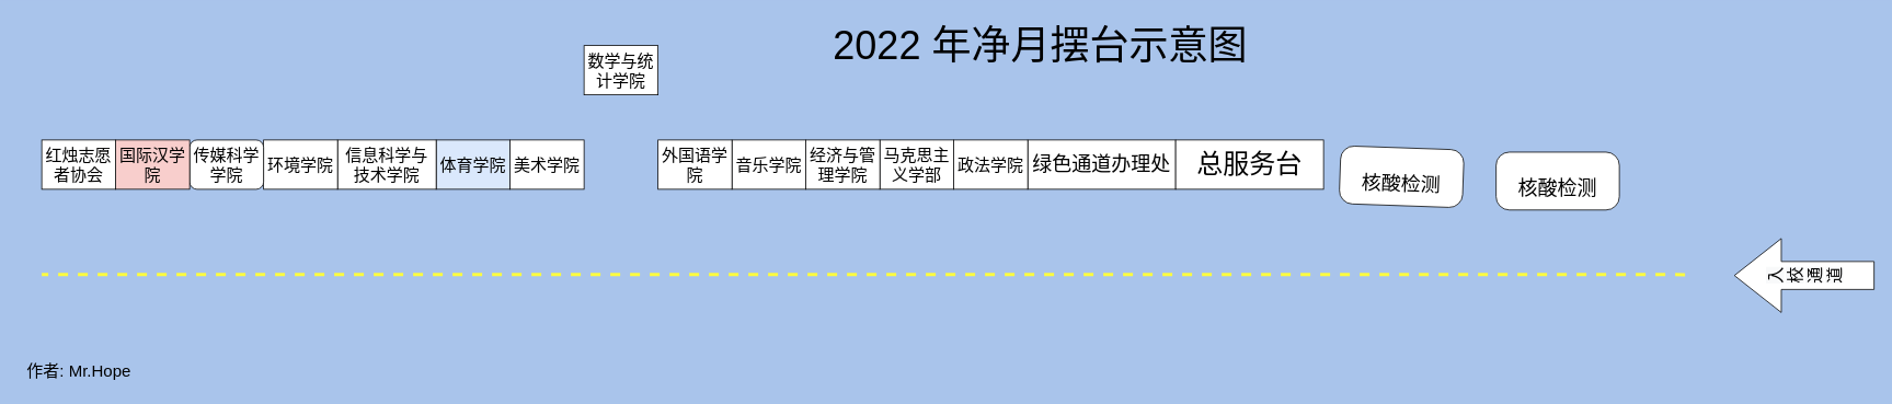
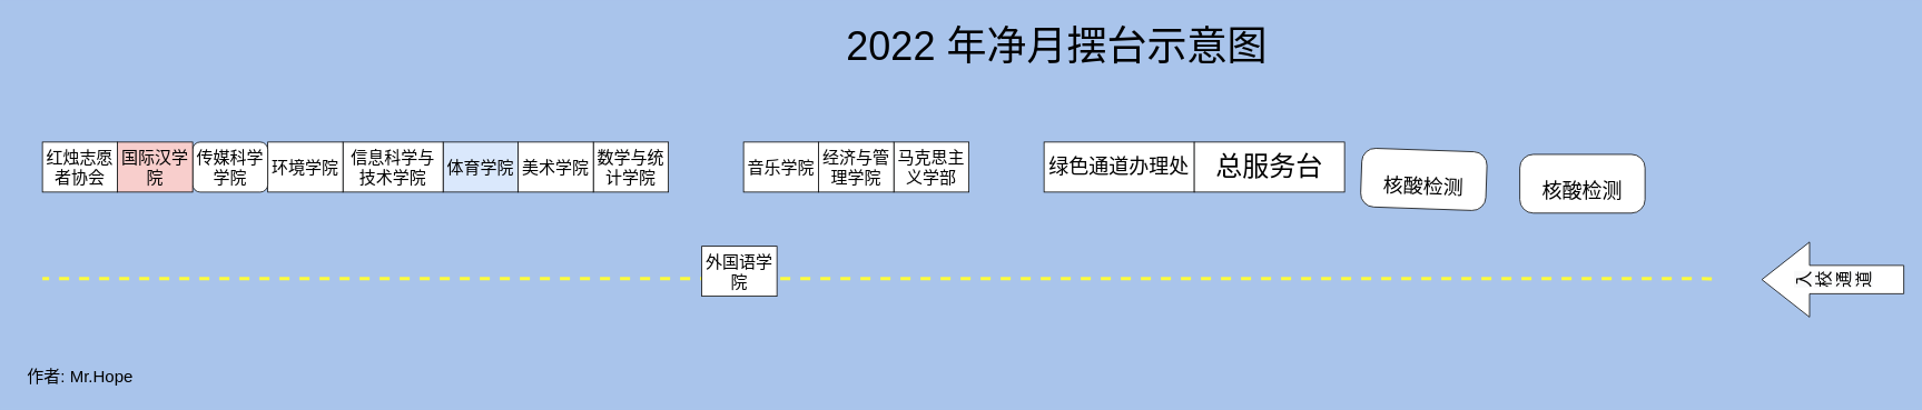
- <mxCell id="15" value="数学与统计学院" style="rounded=0;whiteSpace=wrap;html=1;fontSize=20;" vertex="1" parent="1"><mxGeometry x="710" y="55" width="90" height="60" as="geometry" /></mxCell>
+ <mxCell id="15" value="数学与统计学院" style="rounded=0;whiteSpace=wrap;html=1;fontSize=20;" vertex="1" parent="1"><mxGeometry x="710" y="170" width="90" height="60" as="geometry" /></mxCell>
- <mxCell id="14" value="外国语学院" style="rounded=0;whiteSpace=wrap;html=1;fontSize=20;" vertex="1" parent="1"><mxGeometry x="800" y="170" width="90" height="60" as="geometry" /></mxCell>
+ <mxCell id="14" value="外国语学院" style="rounded=0;whiteSpace=wrap;html=1;fontSize=20;" vertex="1" parent="1"><mxGeometry x="840" y="295" width="90" height="60" as="geometry" /></mxCell>
- <mxCell id="10" value="政法学院" style="rounded=0;whiteSpace=wrap;html=1;fontSize=20;" vertex="1" parent="1"><mxGeometry x="1160" y="170" width="90" height="60" as="geometry" /></mxCell>
